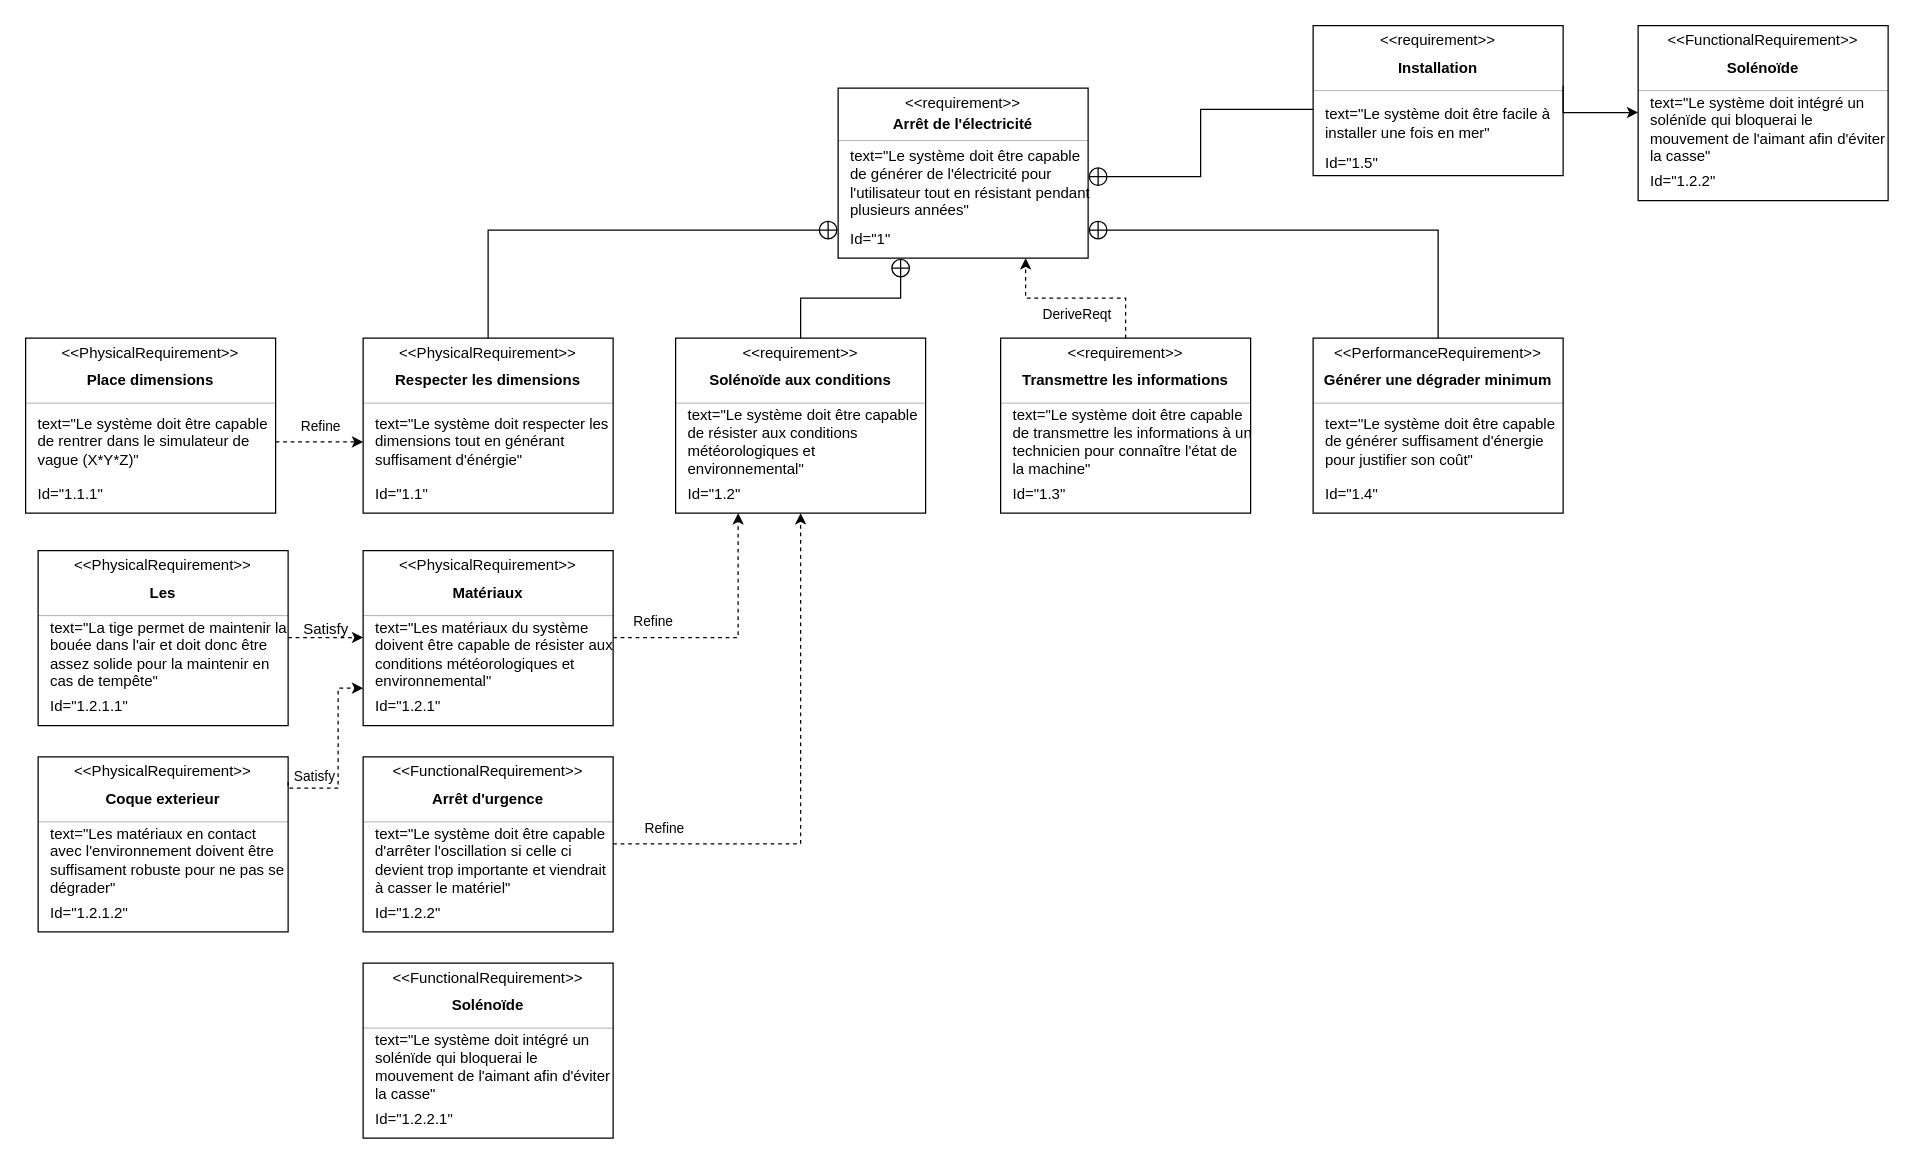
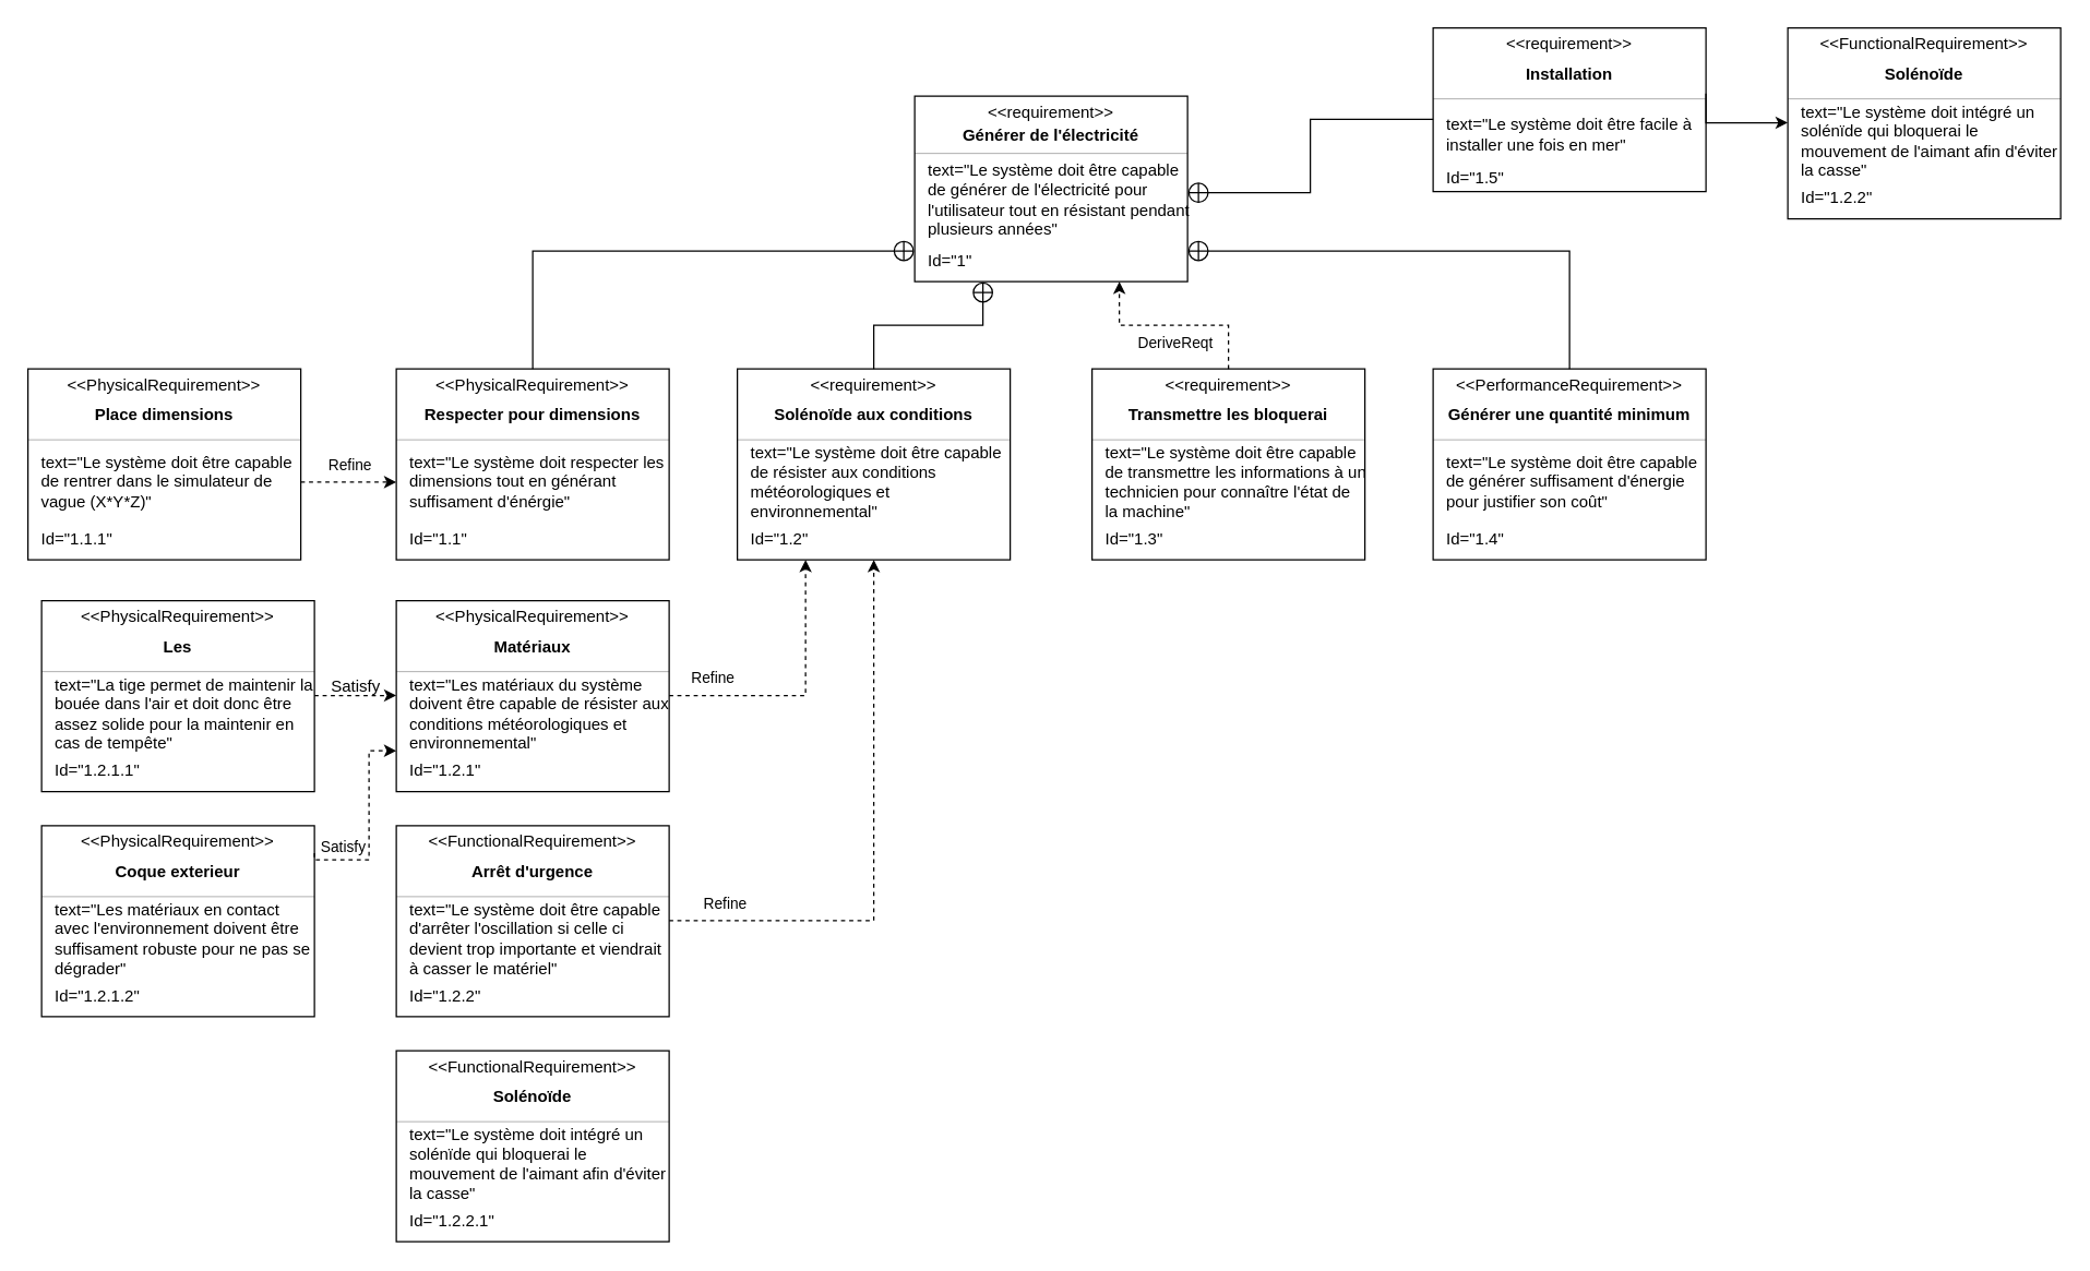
- <mxCell id="4" value="Arrêt de l'électricité" style="html=1;align=center;spacing=0;verticalAlign=middle;strokeColor=none;fillColor=none;whiteSpace=wrap;fontStyle=1" vertex="1" parent="2"><mxGeometry y="20" width="200" height="18" as="geometry" /></mxCell>
+ <mxCell id="4" value="Générer de l'électricité" style="html=1;align=center;spacing=0;verticalAlign=middle;strokeColor=none;fillColor=none;whiteSpace=wrap;fontStyle=1" vertex="1" parent="2"><mxGeometry y="20" width="200" height="18" as="geometry" /></mxCell>
- <mxCell id="32" value="Respecter les dimensions" style="html=1;align=center;spacing=0;verticalAlign=middle;strokeColor=none;fillColor=none;whiteSpace=wrap;fontStyle=1" vertex="1" parent="30"><mxGeometry y="20" width="200" height="28" as="geometry" /></mxCell>
+ <mxCell id="32" value="Respecter pour dimensions" style="html=1;align=center;spacing=0;verticalAlign=middle;strokeColor=none;fillColor=none;whiteSpace=wrap;fontStyle=1" vertex="1" parent="30"><mxGeometry y="20" width="200" height="28" as="geometry" /></mxCell>
- <mxCell id="18" value="Transmettre les informations" style="html=1;align=center;spacing=0;verticalAlign=middle;strokeColor=none;fillColor=none;whiteSpace=wrap;fontStyle=1" vertex="1" parent="16"><mxGeometry y="20" width="200" height="28" as="geometry" /></mxCell>
+ <mxCell id="18" value="Transmettre les bloquerai" style="html=1;align=center;spacing=0;verticalAlign=middle;strokeColor=none;fillColor=none;whiteSpace=wrap;fontStyle=1" vertex="1" parent="16"><mxGeometry y="20" width="200" height="28" as="geometry" /></mxCell>
- <mxCell id="25" value="Générer une dégrader minimum" style="html=1;align=center;spacing=0;verticalAlign=middle;strokeColor=none;fillColor=none;whiteSpace=wrap;fontStyle=1" vertex="1" parent="23"><mxGeometry y="20" width="200" height="28" as="geometry" /></mxCell>
+ <mxCell id="25" value="Générer une quantité minimum" style="html=1;align=center;spacing=0;verticalAlign=middle;strokeColor=none;fillColor=none;whiteSpace=wrap;fontStyle=1" vertex="1" parent="23"><mxGeometry y="20" width="200" height="28" as="geometry" /></mxCell>
